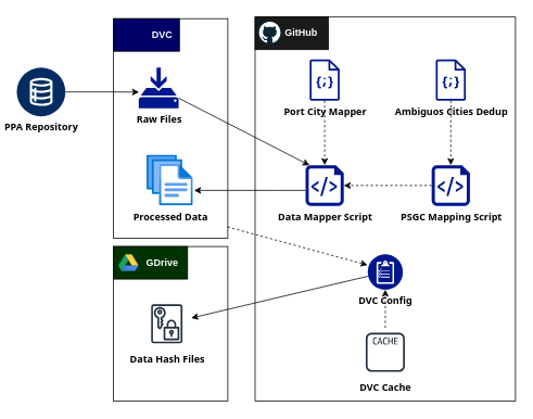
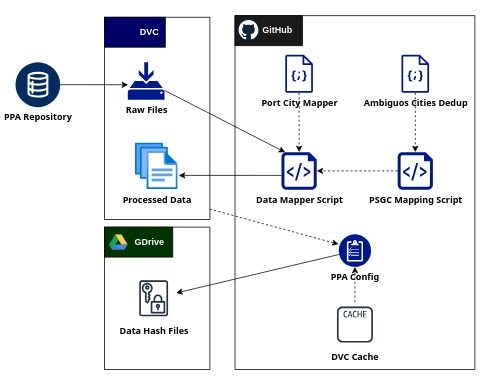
- <mxCell id="27" value="DVC Config" style="fillColor=#00188D;verticalLabelPosition=bottom;sketch=0;html=1;strokeColor=#ffffff;verticalAlign=top;align=center;points=[[0.145,0.145,0],[0.5,0,0],[0.855,0.145,0],[1,0.5,0],[0.855,0.855,0],[0.5,1,0],[0.145,0.855,0],[0,0.5,0]];pointerEvents=1;shape=mxgraph.cisco_safe.compositeIcon;bgIcon=ellipse;resIcon=mxgraph.cisco_safe.capability.policy_configuration;shadow=0;dashed=0;fontFamily=Segoe UI;fontSize=12;fontColor=default;fontStyle=1;" vertex="1" parent="1"><mxGeometry x="451.5" y="312" width="43" height="43" as="geometry" /></mxCell>
+ <mxCell id="27" value="PPA Config" style="fillColor=#00188D;verticalLabelPosition=bottom;sketch=0;html=1;strokeColor=#ffffff;verticalAlign=top;align=center;points=[[0.145,0.145,0],[0.5,0,0],[0.855,0.145,0],[1,0.5,0],[0.855,0.855,0],[0.5,1,0],[0.145,0.855,0],[0,0.5,0]];pointerEvents=1;shape=mxgraph.cisco_safe.compositeIcon;bgIcon=ellipse;resIcon=mxgraph.cisco_safe.capability.policy_configuration;shadow=0;dashed=0;fontFamily=Segoe UI;fontSize=12;fontColor=default;fontStyle=1;" vertex="1" parent="1"><mxGeometry x="451.5" y="312" width="43" height="43" as="geometry" /></mxCell>
